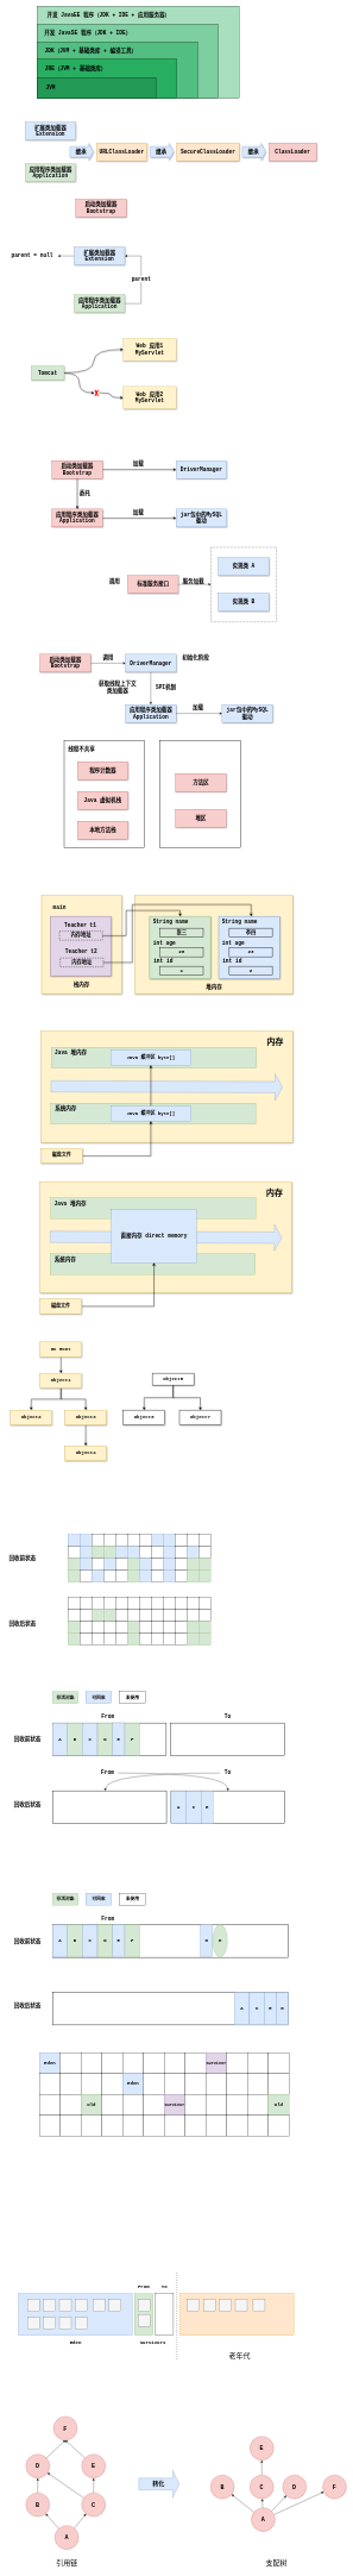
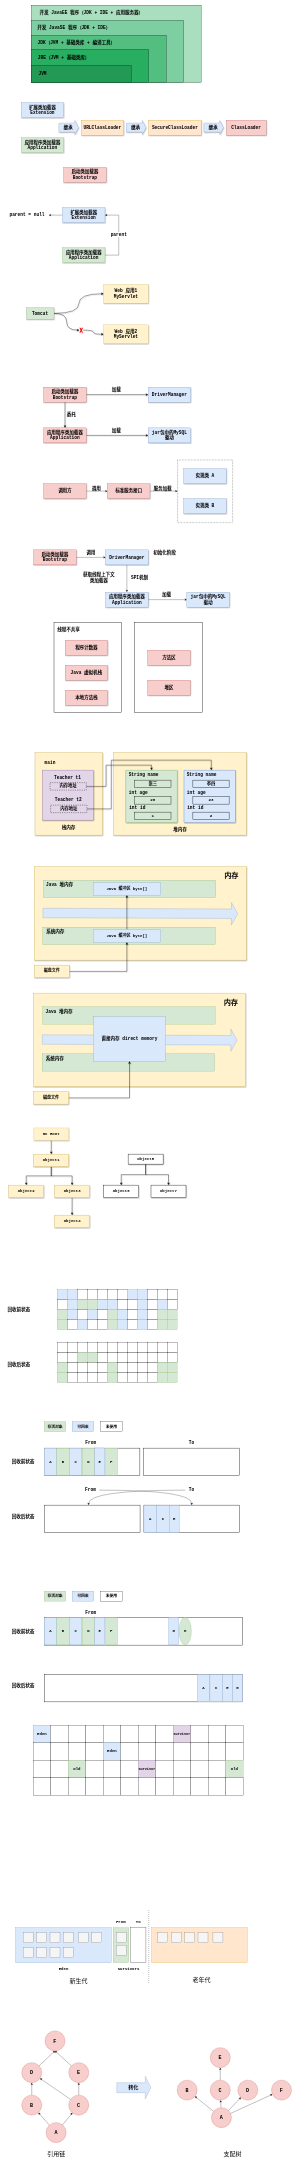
+ <mxCell id="51" value="&lt;font face=&quot;Courier New&quot;&gt;&lt;span style=&quot;font-size: 18px;&quot;&gt;&lt;b&gt;调用方&lt;/b&gt;&lt;/span&gt;&lt;/font&gt;" style="rounded=0;whiteSpace=wrap;html=1;fillColor=#f8cecc;strokeColor=#b85450;shadow=1;" parent="1" vertex="1"><mxGeometry x="174" y="1934" width="170" height="60" as="geometry" /></mxCell>
+ <mxCell id="50" style="edgeStyle=orthogonalEdgeStyle;rounded=0;orthogonalLoop=1;jettySize=auto;html=1;" parent="1" source="51" target="53" edge="1"><mxGeometry relative="1" as="geometry" /></mxCell>
- <mxCell id="125" value="&lt;b&gt;&lt;font style=&quot;font-size: 16px;&quot; face=&quot;Courier New&quot;&gt;GC Root&lt;/font&gt;&lt;/b&gt;" style="rounded=0;whiteSpace=wrap;html=1;strokeWidth=1.5;shadow=1;fillColor=#fff2cc;strokeColor=#d6b656;" parent="1" vertex="1"><mxGeometry x="134" y="4511" width="140" height="50" as="geometry" /></mxCell>
+ <mxCell id="125" value="&lt;b&gt;&lt;font style=&quot;font-size: 16px;&quot; face=&quot;Courier New&quot;&gt;GC Root&lt;/font&gt;&lt;/b&gt;" style="rounded=0;whiteSpace=wrap;html=1;strokeWidth=1.5;shadow=1;fillColor=#fff2cc;strokeColor=#d6b656;dashed=1;" parent="1" vertex="1"><mxGeometry x="134" y="4511" width="140" height="50" as="geometry" /></mxCell>
+ <mxCell id="345" value="&lt;font style=&quot;font-size: 24px;&quot;&gt;新生代&lt;/font&gt;" style="text;html=1;align=center;verticalAlign=middle;resizable=0;points=[];autosize=1;strokeColor=none;fillColor=none;" parent="1" vertex="1"><mxGeometry x="263" y="7905" width="100" height="40" as="geometry" /></mxCell>
